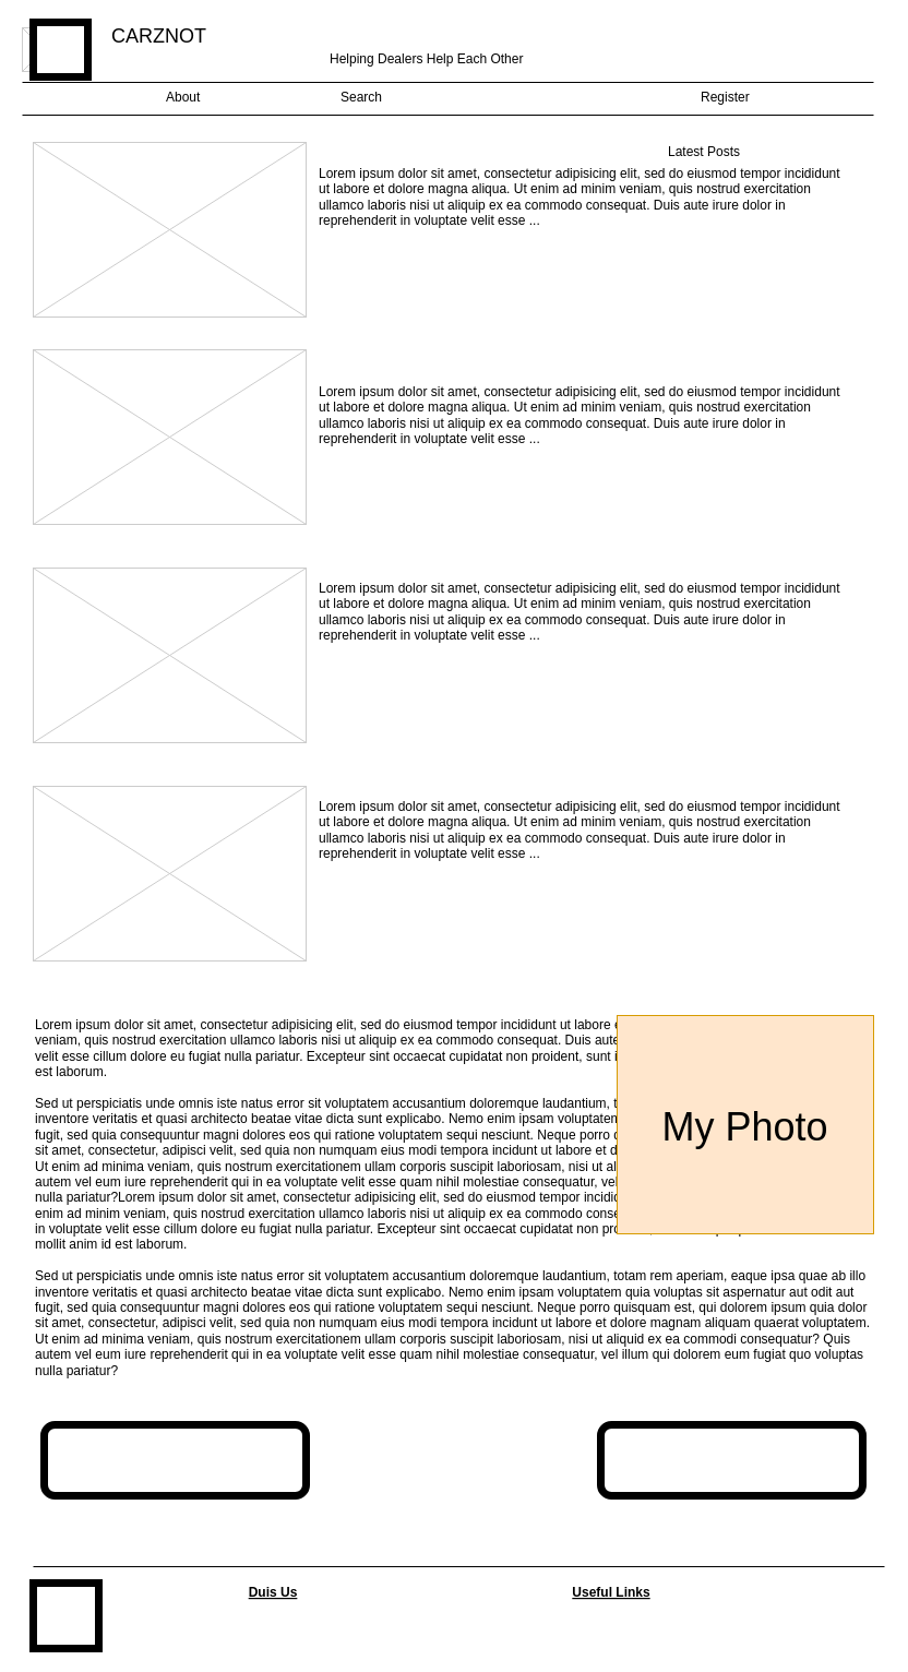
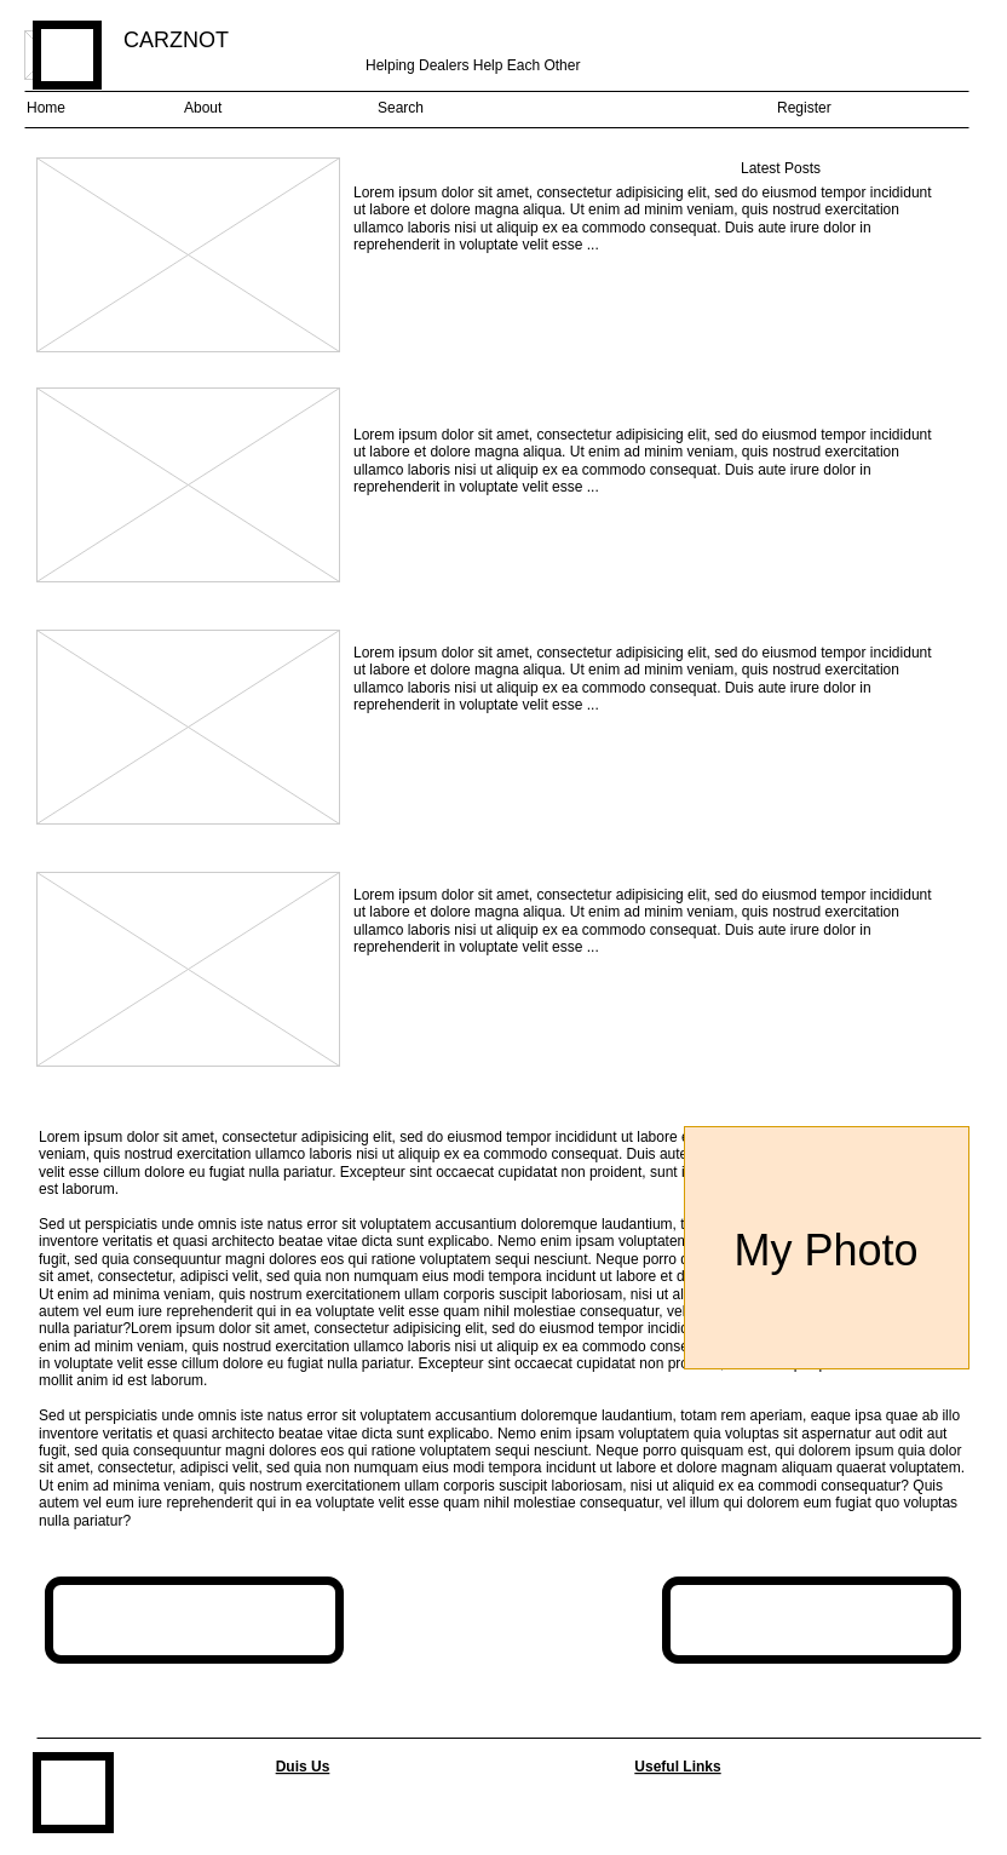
+ <mxCell id="6" value="Home" style="text;spacingTop=-5;" parent="1" vertex="1"><mxGeometry x="20" y="80" width="30" height="20" as="geometry" /></mxCell>
